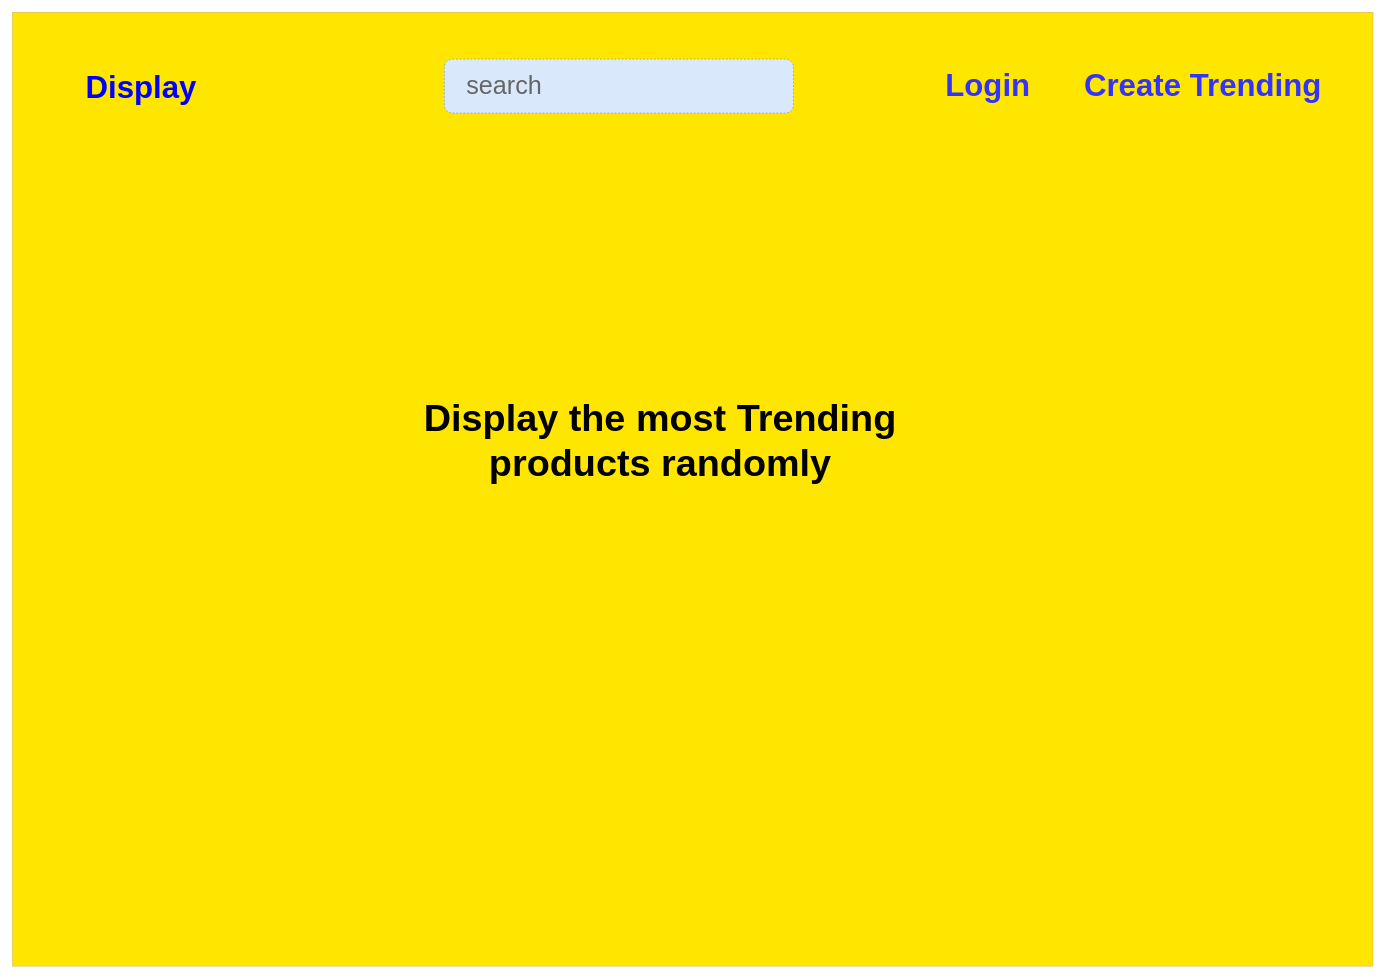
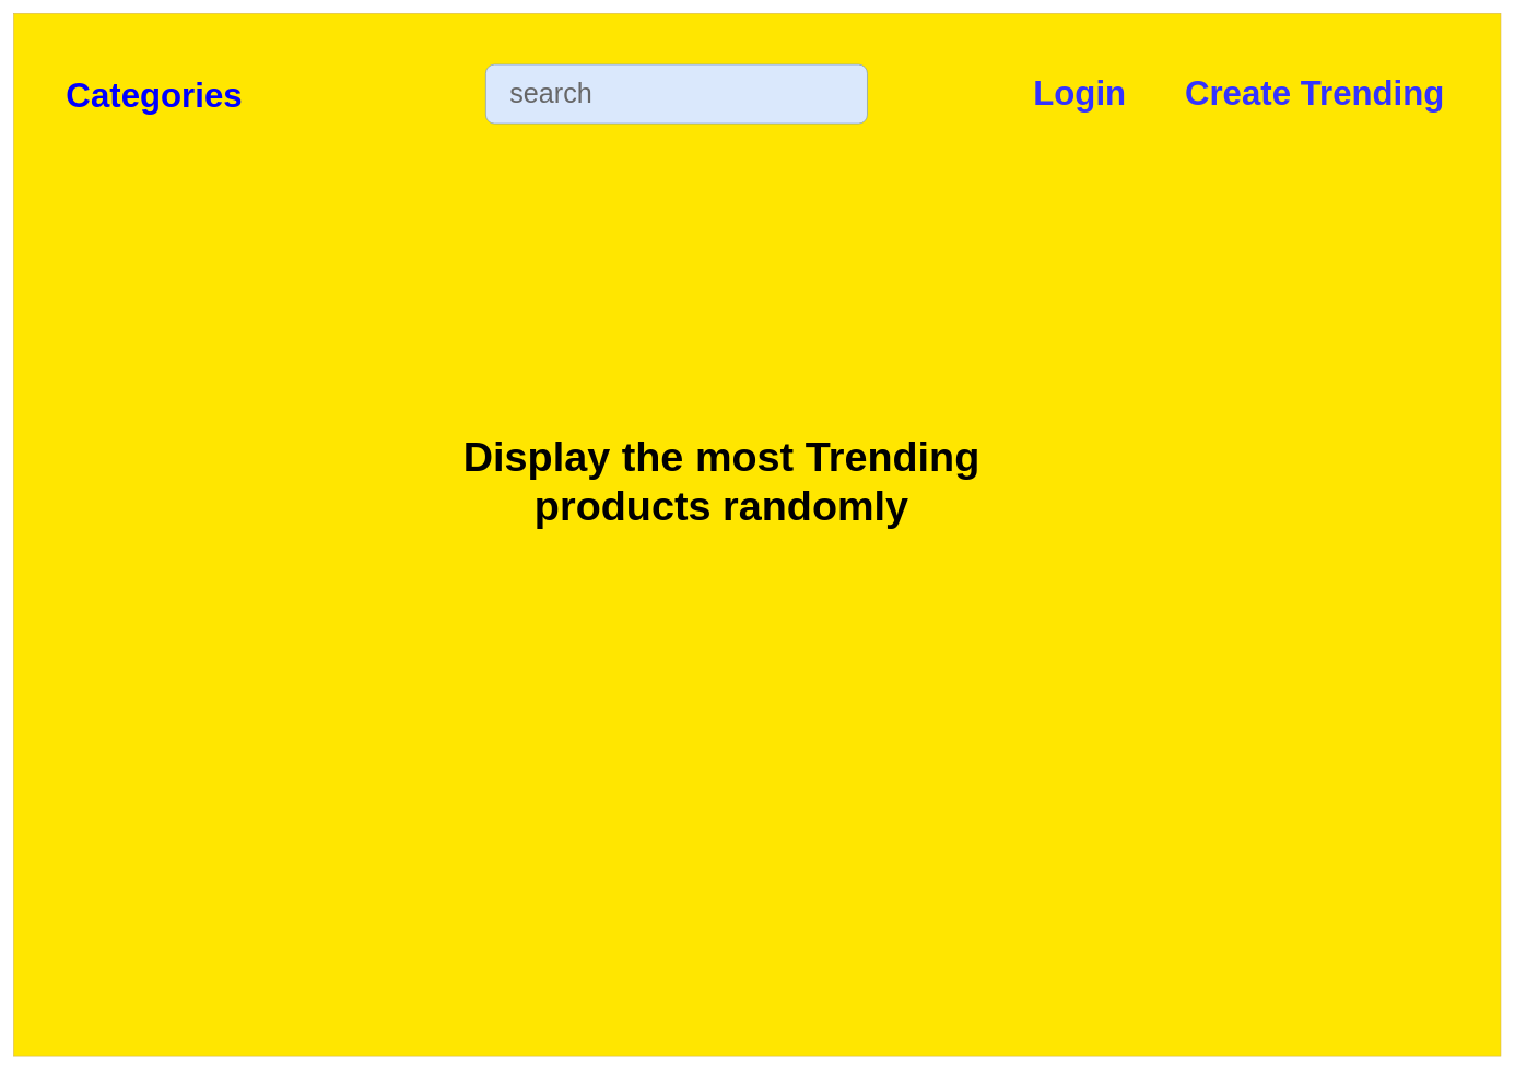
- <mxCell id="6" value="&lt;font color=&quot;#666666&quot; style=&quot;font-size: 42px;&quot;&gt;&amp;nbsp; &amp;nbsp;search&lt;/font&gt;" style="rounded=1;whiteSpace=wrap;html=1;align=left;fillColor=#dae8fc;strokeColor=#6c8ebf;dashed=1;" vertex="1" parent="1"><mxGeometry x="740" y="98" width="582" height="90" as="geometry" /></mxCell>
+ <mxCell id="6" value="&lt;font color=&quot;#666666&quot; style=&quot;font-size: 42px;&quot;&gt;&amp;nbsp; &amp;nbsp;search&lt;/font&gt;" style="rounded=1;whiteSpace=wrap;html=1;align=left;fillColor=#dae8fc;strokeColor=#6c8ebf;" vertex="1" parent="1"><mxGeometry x="740" y="98" width="582" height="90" as="geometry" /></mxCell>
- <mxCell id="3" value="&lt;font style=&quot;font-size: 52px;&quot;&gt;&lt;b&gt;&lt;font color=&quot;#0000ff&quot;&gt;Display&lt;/font&gt;&amp;nbsp;&lt;/b&gt;&lt;/font&gt;" style="text;html=1;align=center;verticalAlign=middle;whiteSpace=wrap;rounded=0;" vertex="1" parent="1"><mxGeometry x="77" y="70" width="330" height="150" as="geometry" /></mxCell>
+ <mxCell id="3" value="&lt;font style=&quot;font-size: 52px;&quot;&gt;&lt;b&gt;&lt;font color=&quot;#0000ff&quot;&gt;Categories&lt;/font&gt;&amp;nbsp;&lt;/b&gt;&lt;/font&gt;" style="text;html=1;align=center;verticalAlign=middle;whiteSpace=wrap;rounded=0;" vertex="1" parent="1"><mxGeometry x="77" y="70" width="330" height="150" as="geometry" /></mxCell>
